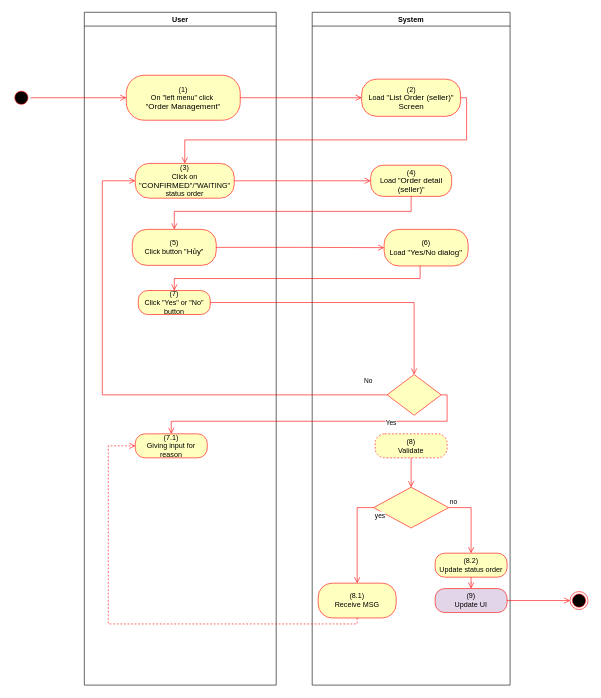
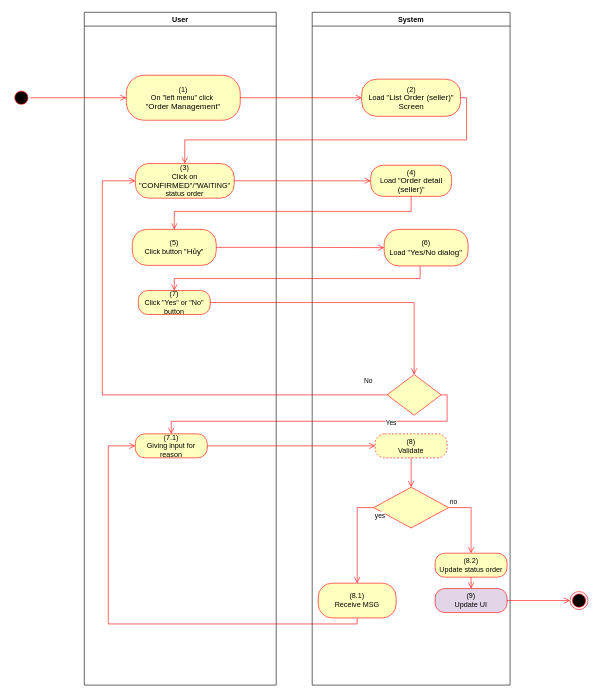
+ <mxCell id="34" value="" style="edgeStyle=orthogonalEdgeStyle;html=1;verticalAlign=bottom;endArrow=open;endSize=8;strokeColor=#ff0000;rounded=0;" edge="1" source="5" parent="1" target="11"><mxGeometry relative="1" as="geometry"><mxPoint x="430" y="1022" as="targetPoint" /></mxGeometry></mxCell>
- <mxCell id="35" value="" style="edgeStyle=orthogonalEdgeStyle;html=1;verticalAlign=bottom;endArrow=open;endSize=8;strokeColor=#ff0000;rounded=0;exitX=0.5;exitY=1;exitDx=0;exitDy=0;entryX=0;entryY=0.5;entryDx=0;entryDy=0;dashed=1;" edge="1" parent="1" source="9" target="5"><mxGeometry relative="1" as="geometry"><mxPoint x="170" y="676" as="targetPoint" /><Array as="points"><mxPoint x="595" y="1040" /><mxPoint x="180" y="1040" /><mxPoint x="180" y="743" /></Array></mxGeometry></mxCell>
+ <mxCell id="35" value="" style="edgeStyle=orthogonalEdgeStyle;html=1;verticalAlign=bottom;endArrow=open;endSize=8;strokeColor=#ff0000;rounded=0;exitX=0.5;exitY=1;exitDx=0;exitDy=0;entryX=0;entryY=0.5;entryDx=0;entryDy=0;" edge="1" parent="1" source="9" target="5"><mxGeometry relative="1" as="geometry"><mxPoint x="170" y="676" as="targetPoint" /><Array as="points"><mxPoint x="595" y="1040" /><mxPoint x="180" y="1040" /><mxPoint x="180" y="743" /></Array></mxGeometry></mxCell>
